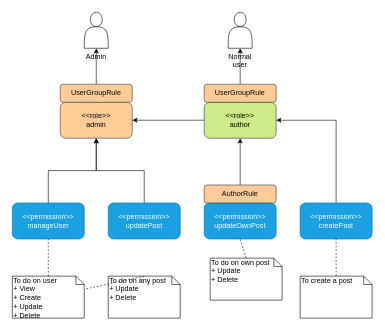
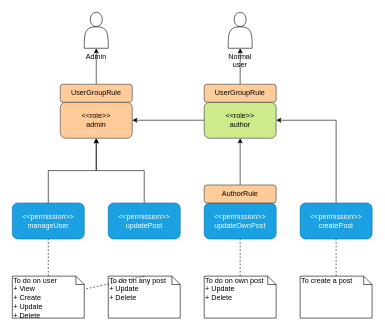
- <mxCell id="24" value="To do on own post&lt;br&gt;+ Update&lt;br&gt;+ Delete" style="shape=note;whiteSpace=wrap;html=1;size=14;verticalAlign=top;align=left;spacingTop=-6;fontColor=#000000;" vertex="1" parent="1"><mxGeometry x="350" y="430" width="120" height="70" as="geometry" /></mxCell>
+ <mxCell id="24" value="To do on own post&lt;br&gt;+ Update&lt;br&gt;+ Delete" style="shape=note;whiteSpace=wrap;html=1;size=14;verticalAlign=top;align=left;spacingTop=-6;fontColor=#000000;" vertex="1" parent="1"><mxGeometry x="340" y="460" width="120" height="70" as="geometry" /></mxCell>
